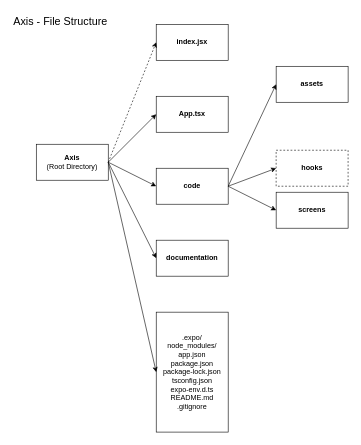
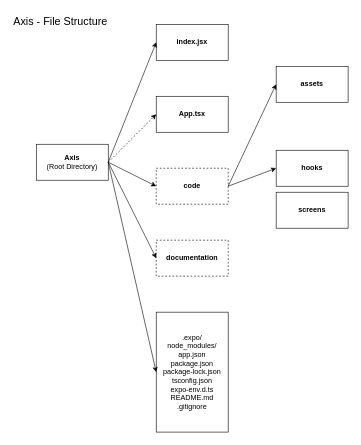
- <mxCell id="18" value="" style="endArrow=classic;html=1;rounded=0;exitX=1;exitY=0.5;exitDx=0;exitDy=0;entryX=0;entryY=0.5;entryDx=0;entryDy=0;dashed=1;" edge="1" parent="1" source="2" target="17"><mxGeometry width="50" height="50" relative="1" as="geometry"><mxPoint x="350" y="320" as="sourcePoint" /><mxPoint x="400" y="270" as="targetPoint" /></mxGeometry></mxCell>
+ <mxCell id="18" value="" style="endArrow=classic;html=1;rounded=0;exitX=1;exitY=0.5;exitDx=0;exitDy=0;entryX=0;entryY=0.5;entryDx=0;entryDy=0;" edge="1" parent="1" source="2" target="17"><mxGeometry width="50" height="50" relative="1" as="geometry"><mxPoint x="350" y="320" as="sourcePoint" /><mxPoint x="400" y="270" as="targetPoint" /></mxGeometry></mxCell>
- <mxCell id="16" value="" style="endArrow=classic;html=1;rounded=0;exitX=1;exitY=0.5;exitDx=0;exitDy=0;entryX=0;entryY=0.5;entryDx=0;entryDy=0;" edge="1" parent="1" source="2" target="15"><mxGeometry width="50" height="50" relative="1" as="geometry"><mxPoint x="380" y="270" as="sourcePoint" /><mxPoint x="430" y="220" as="targetPoint" /></mxGeometry></mxCell>
+ <mxCell id="16" value="" style="endArrow=classic;html=1;rounded=0;exitX=1;exitY=0.5;exitDx=0;exitDy=0;entryX=0;entryY=0.5;entryDx=0;entryDy=0;dashed=1;" edge="1" parent="1" source="2" target="15"><mxGeometry width="50" height="50" relative="1" as="geometry"><mxPoint x="380" y="270" as="sourcePoint" /><mxPoint x="430" y="220" as="targetPoint" /></mxGeometry></mxCell>
- <mxCell id="10" value="&lt;b&gt;hooks&lt;/b&gt;" style="rounded=0;whiteSpace=wrap;html=1;dashed=1;" vertex="1" parent="1"><mxGeometry x="460" y="250" width="120" height="60" as="geometry" /></mxCell>
+ <mxCell id="10" value="&lt;b&gt;hooks&lt;/b&gt;" style="rounded=0;whiteSpace=wrap;html=1;" vertex="1" parent="1"><mxGeometry x="460" y="250" width="120" height="60" as="geometry" /></mxCell>
- <mxCell id="3" value="&lt;b&gt;code&lt;/b&gt;" style="rounded=0;whiteSpace=wrap;html=1;" vertex="1" parent="1"><mxGeometry x="260" y="280" width="120" height="60" as="geometry" /></mxCell>
+ <mxCell id="3" value="&lt;b&gt;code&lt;/b&gt;" style="rounded=0;whiteSpace=wrap;html=1;dashed=1;" vertex="1" parent="1"><mxGeometry x="260" y="280" width="120" height="60" as="geometry" /></mxCell>
- <mxCell id="14" value="" style="endArrow=classic;html=1;rounded=0;exitX=1;exitY=0.5;exitDx=0;exitDy=0;entryX=0;entryY=0.5;entryDx=0;entryDy=0;" edge="1" parent="1" source="3" target="9"><mxGeometry width="50" height="50" relative="1" as="geometry"><mxPoint x="370" y="300" as="sourcePoint" /><mxPoint x="420" y="250" as="targetPoint" /></mxGeometry></mxCell>
- <mxCell id="4" value="&lt;b&gt;documentation&lt;/b&gt;" style="rounded=0;whiteSpace=wrap;html=1;" vertex="1" parent="1"><mxGeometry x="260" y="400" width="120" height="60" as="geometry" /></mxCell>
+ <mxCell id="4" value="&lt;b&gt;documentation&lt;/b&gt;" style="rounded=0;whiteSpace=wrap;html=1;dashed=1;" vertex="1" parent="1"><mxGeometry x="260" y="400" width="120" height="60" as="geometry" /></mxCell>
